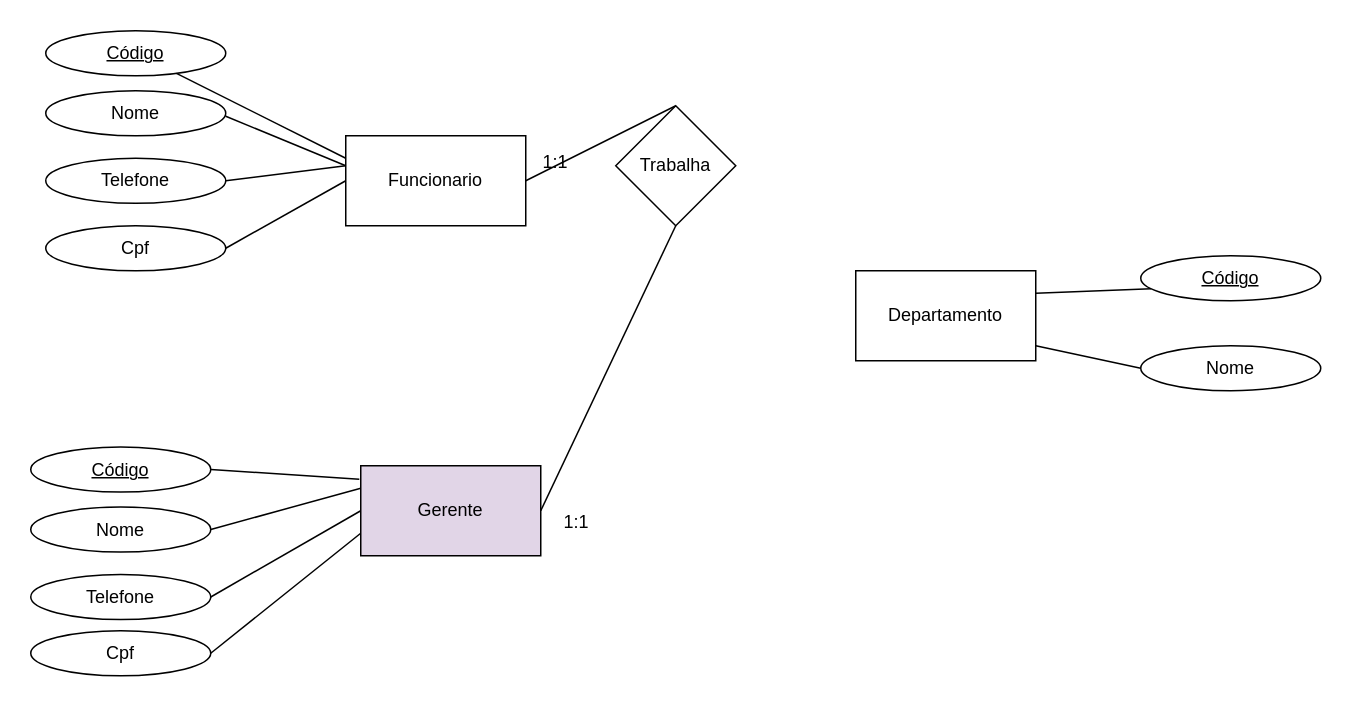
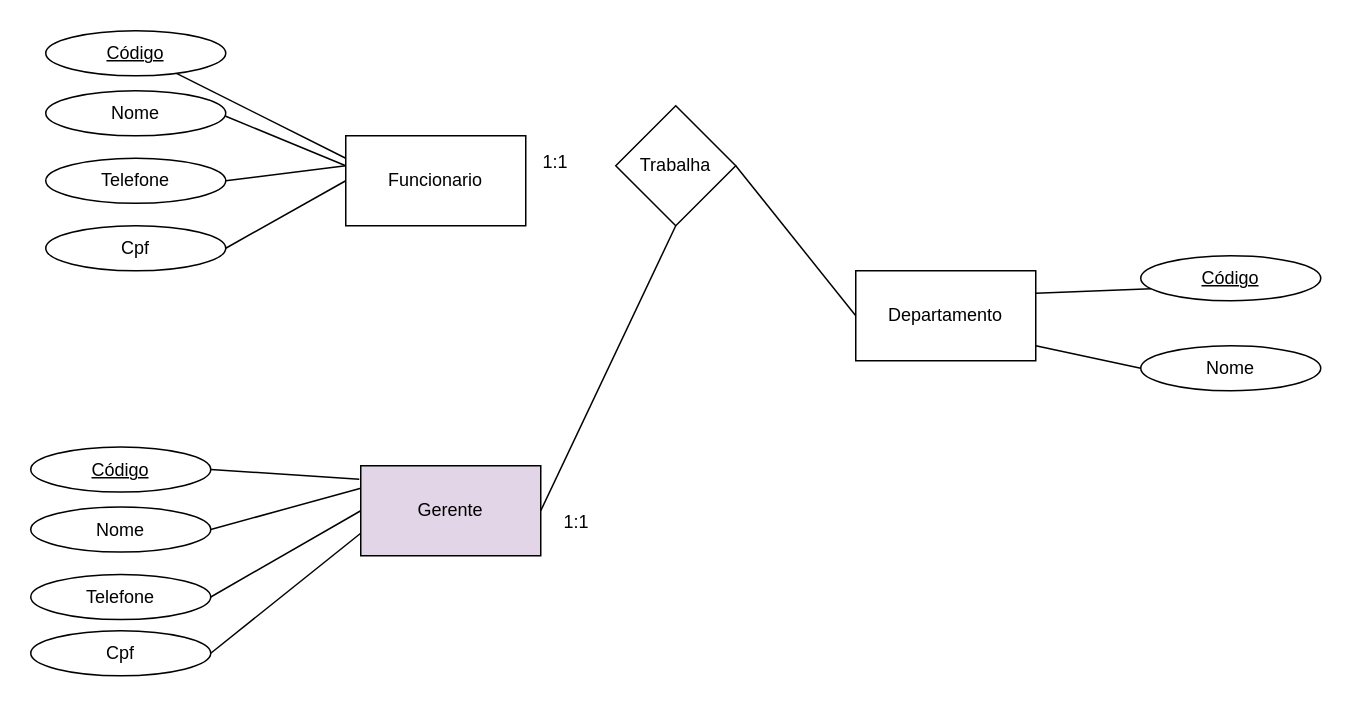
- <mxCell id="5" value="" style="endArrow=none;html=1;rounded=0;exitX=1;exitY=0.5;exitDx=0;exitDy=0;entryX=0.5;entryY=0;entryDx=0;entryDy=0;" edge="1" parent="1" source="4" target="2"><mxGeometry width="50" height="50" relative="1" as="geometry"><mxPoint x="360" y="300" as="sourcePoint" /><mxPoint x="410" y="250" as="targetPoint" /></mxGeometry></mxCell>
+ <mxCell id="6" value="" style="endArrow=none;html=1;rounded=0;entryX=1;entryY=0.5;entryDx=0;entryDy=0;exitX=0;exitY=0.5;exitDx=0;exitDy=0;" edge="1" parent="1" source="3" target="2"><mxGeometry width="50" height="50" relative="1" as="geometry"><mxPoint x="360" y="300" as="sourcePoint" /><mxPoint x="410" y="250" as="targetPoint" /></mxGeometry></mxCell>
